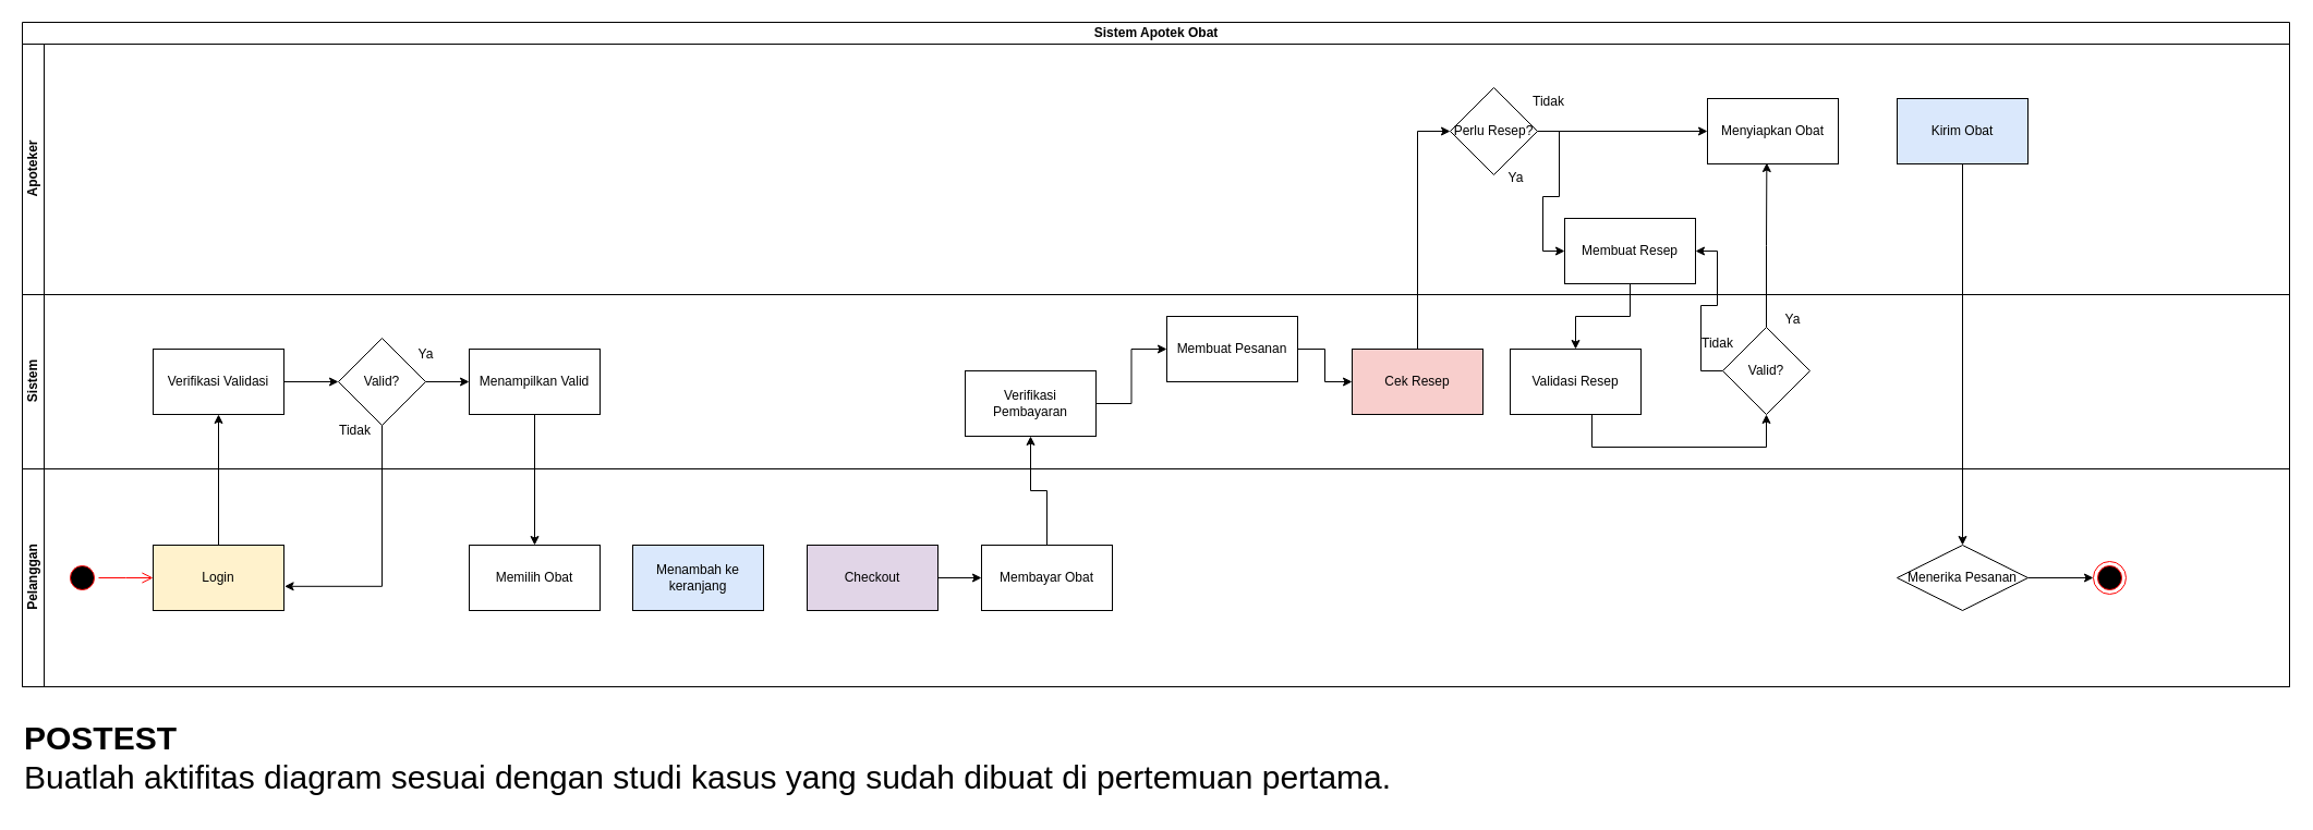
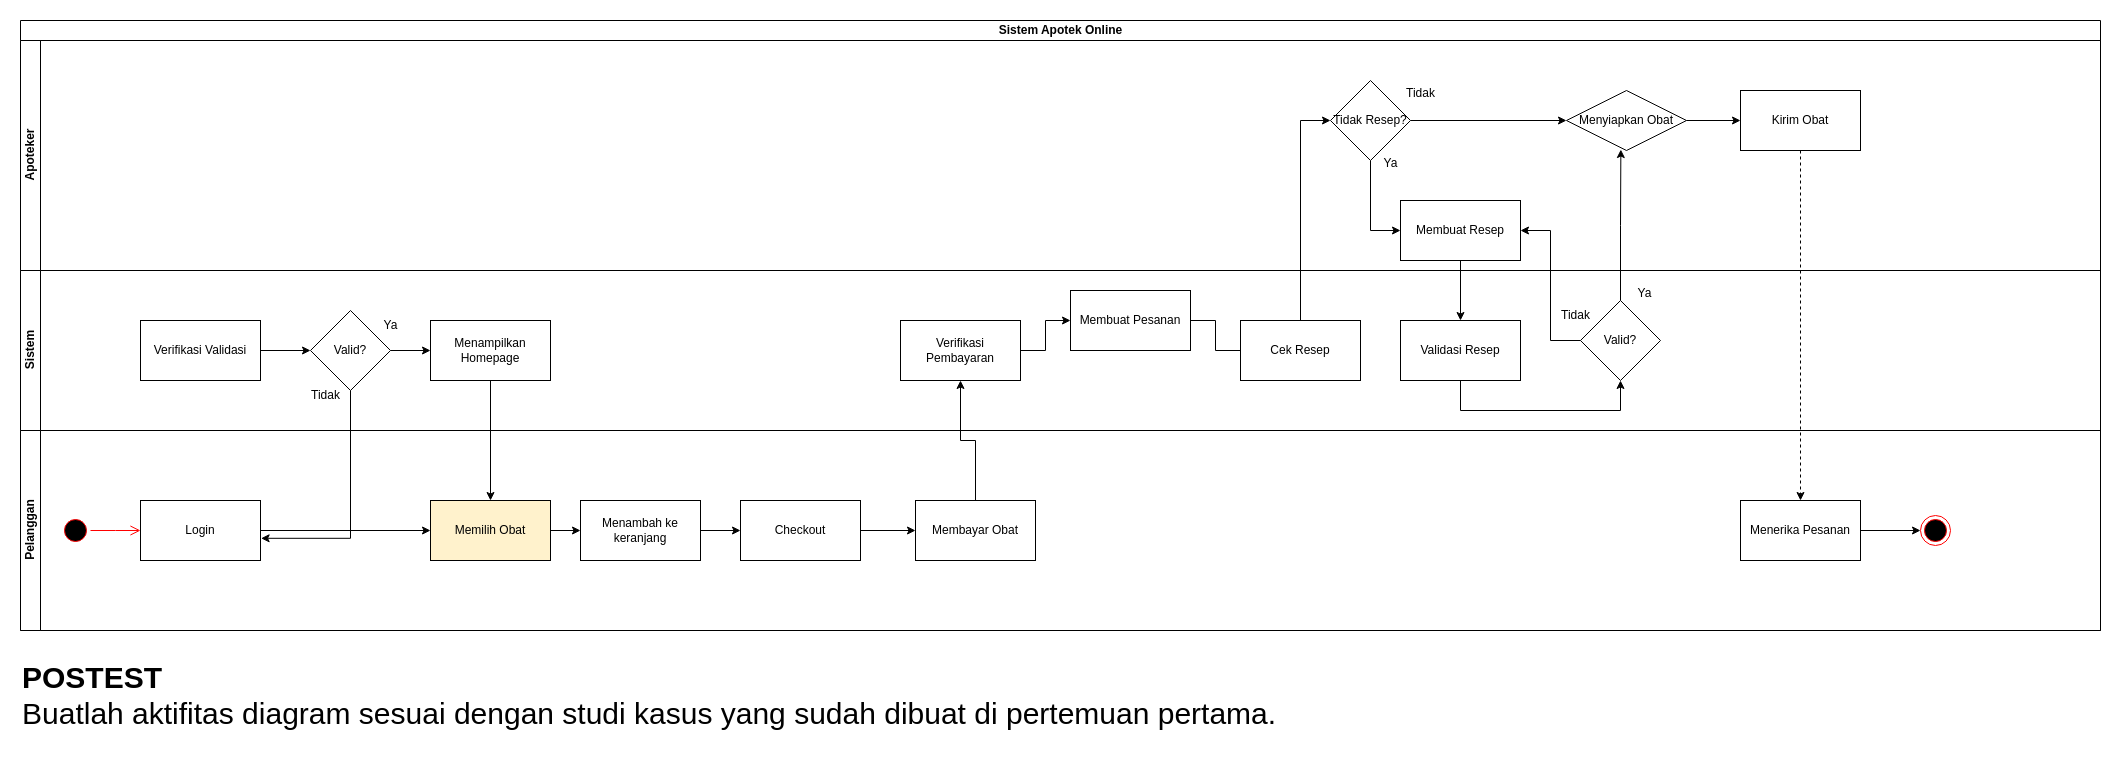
- <mxCell id="2" value="Sistem Apotek Obat" style="swimlane;childLayout=stackLayout;resizeParent=1;resizeParentMax=0;horizontal=1;startSize=20;horizontalStack=0;html=1;" vertex="1" parent="1"><mxGeometry x="20" y="20" width="2080" height="610" as="geometry" /></mxCell>
+ <mxCell id="2" value="Sistem Apotek Online" style="swimlane;childLayout=stackLayout;resizeParent=1;resizeParentMax=0;horizontal=1;startSize=20;horizontalStack=0;html=1;" vertex="1" parent="1"><mxGeometry x="20" y="20" width="2080" height="610" as="geometry" /></mxCell>
- <mxCell id="9" value="Perlu Resep?" style="rhombus;whiteSpace=wrap;html=1;" vertex="1" parent="3"><mxGeometry x="1310" y="40" width="80" height="80" as="geometry" /></mxCell>
+ <mxCell id="9" value="Tidak Resep?" style="rhombus;whiteSpace=wrap;html=1;" vertex="1" parent="3"><mxGeometry x="1310" y="40" width="80" height="80" as="geometry" /></mxCell>
- <mxCell id="5" value="Menyiapkan Obat" style="rounded=0;whiteSpace=wrap;html=1;" vertex="1" parent="3"><mxGeometry x="1546" y="50" width="120" height="60" as="geometry" /></mxCell>
+ <mxCell id="5" value="Menyiapkan Obat" style="rhombus;whiteSpace=wrap;html=1;" vertex="1" parent="3"><mxGeometry x="1546" y="50" width="120" height="60" as="geometry" /></mxCell>
+ <mxCell id="4" style="edgeStyle=orthogonalEdgeStyle;rounded=0;orthogonalLoop=1;jettySize=auto;html=1;entryX=0;entryY=0.5;entryDx=0;entryDy=0;" edge="1" parent="3" source="5" target="10"><mxGeometry relative="1" as="geometry" /></mxCell>
- <mxCell id="10" value="Kirim Obat" style="rounded=0;whiteSpace=wrap;html=1;fillColor=#dae8fc;" vertex="1" parent="3"><mxGeometry x="1720" y="50" width="120" height="60" as="geometry" /></mxCell>
+ <mxCell id="10" value="Kirim Obat" style="rounded=0;whiteSpace=wrap;html=1;" vertex="1" parent="3"><mxGeometry x="1720" y="50" width="120" height="60" as="geometry" /></mxCell>
- <mxCell id="6" value="Membuat Resep" style="rounded=0;whiteSpace=wrap;html=1;" vertex="1" parent="3"><mxGeometry x="1415" y="160" width="120" height="60" as="geometry" /></mxCell>
+ <mxCell id="6" value="Membuat Resep" style="rounded=0;whiteSpace=wrap;html=1;" vertex="1" parent="3"><mxGeometry x="1380" y="160" width="120" height="60" as="geometry" /></mxCell>
- <mxCell id="49" style="edgeStyle=orthogonalEdgeStyle;rounded=0;orthogonalLoop=1;jettySize=auto;html=1;" edge="1" parent="2" source="10" target="39"><mxGeometry relative="1" as="geometry" /></mxCell>
+ <mxCell id="49" style="edgeStyle=orthogonalEdgeStyle;rounded=0;orthogonalLoop=1;jettySize=auto;html=1;dashed=1;" edge="1" parent="2" source="10" target="39"><mxGeometry relative="1" as="geometry" /></mxCell>
- <mxCell id="21" value="Menampilkan Valid" style="rounded=0;whiteSpace=wrap;html=1;" vertex="1" parent="11"><mxGeometry x="410" y="50" width="120" height="60" as="geometry" /></mxCell>
+ <mxCell id="21" value="Menampilkan Homepage" style="rounded=0;whiteSpace=wrap;html=1;" vertex="1" parent="11"><mxGeometry x="410" y="50" width="120" height="60" as="geometry" /></mxCell>
- <mxCell id="14" style="edgeStyle=orthogonalEdgeStyle;rounded=0;orthogonalLoop=1;jettySize=auto;html=1;entryX=0;entryY=0.5;entryDx=0;entryDy=0;" edge="1" parent="11" source="15" target="16"><mxGeometry relative="1" as="geometry" /></mxCell>
+ <mxCell id="14" style="edgeStyle=orthogonalEdgeStyle;rounded=0;orthogonalLoop=1;jettySize=auto;html=1;entryX=0;entryY=0.5;entryDx=0;entryDy=0;endArrow=none;" edge="1" parent="11" source="15" target="16"><mxGeometry relative="1" as="geometry" /></mxCell>
- <mxCell id="16" value="Cek Resep" style="rounded=0;whiteSpace=wrap;html=1;fillColor=#f8cecc;" vertex="1" parent="11"><mxGeometry x="1220" y="50" width="120" height="60" as="geometry" /></mxCell>
+ <mxCell id="16" value="Cek Resep" style="rounded=0;whiteSpace=wrap;html=1;" vertex="1" parent="11"><mxGeometry x="1220" y="50" width="120" height="60" as="geometry" /></mxCell>
- <mxCell id="25" value="Validasi Resep" style="rounded=0;whiteSpace=wrap;html=1;" vertex="1" parent="11"><mxGeometry x="1365" y="50" width="120" height="60" as="geometry" /></mxCell>
+ <mxCell id="25" value="Validasi Resep" style="rounded=0;whiteSpace=wrap;html=1;" vertex="1" parent="11"><mxGeometry x="1380" y="50" width="120" height="60" as="geometry" /></mxCell>
- <mxCell id="13" value="Verifikasi Pembayaran" style="rounded=0;whiteSpace=wrap;html=1;" vertex="1" parent="11"><mxGeometry x="865" y="70" width="120" height="60" as="geometry" /></mxCell>
+ <mxCell id="13" value="Verifikasi Pembayaran" style="rounded=0;whiteSpace=wrap;html=1;" vertex="1" parent="11"><mxGeometry x="880" y="50" width="120" height="60" as="geometry" /></mxCell>
- <mxCell id="41" style="edgeStyle=orthogonalEdgeStyle;rounded=0;orthogonalLoop=1;jettySize=auto;html=1;entryX=0.5;entryY=1;entryDx=0;entryDy=0;" edge="1" parent="2" source="30" target="17"><mxGeometry relative="1" as="geometry" /></mxCell>
+ <mxCell id="41" style="edgeStyle=orthogonalEdgeStyle;rounded=0;orthogonalLoop=1;jettySize=auto;html=1;" edge="1" parent="2" source="30" target="32"><mxGeometry relative="1" as="geometry" /></mxCell>
- <mxCell id="30" value="Login" style="rounded=0;whiteSpace=wrap;html=1;fillColor=#fff2cc;" vertex="1" parent="28"><mxGeometry x="120" y="70" width="120" height="60" as="geometry" /></mxCell>
+ <mxCell id="30" value="Login" style="rounded=0;whiteSpace=wrap;html=1;" vertex="1" parent="28"><mxGeometry x="120" y="70" width="120" height="60" as="geometry" /></mxCell>
- <mxCell id="32" value="Memilih Obat" style="rounded=0;whiteSpace=wrap;html=1;" vertex="1" parent="28"><mxGeometry x="410" y="70" width="120" height="60" as="geometry" /></mxCell>
+ <mxCell id="32" value="Memilih Obat" style="rounded=0;whiteSpace=wrap;html=1;fillColor=#fff2cc;" vertex="1" parent="28"><mxGeometry x="410" y="70" width="120" height="60" as="geometry" /></mxCell>
+ <mxCell id="31" style="edgeStyle=orthogonalEdgeStyle;rounded=0;orthogonalLoop=1;jettySize=auto;html=1;" edge="1" parent="28" source="32" target="34"><mxGeometry relative="1" as="geometry" /></mxCell>
- <mxCell id="34" value="Menambah ke keranjang" style="rounded=0;whiteSpace=wrap;html=1;fillColor=#dae8fc;" vertex="1" parent="28"><mxGeometry x="560" y="70" width="120" height="60" as="geometry" /></mxCell>
+ <mxCell id="34" value="Menambah ke keranjang" style="rounded=0;whiteSpace=wrap;html=1;" vertex="1" parent="28"><mxGeometry x="560" y="70" width="120" height="60" as="geometry" /></mxCell>
+ <mxCell id="33" style="edgeStyle=orthogonalEdgeStyle;rounded=0;orthogonalLoop=1;jettySize=auto;html=1;entryX=0;entryY=0.5;entryDx=0;entryDy=0;" edge="1" parent="28" source="34" target="36"><mxGeometry relative="1" as="geometry" /></mxCell>
- <mxCell id="36" value="Checkout" style="rounded=0;whiteSpace=wrap;html=1;fillColor=#e1d5e7;" vertex="1" parent="28"><mxGeometry x="720" y="70" width="120" height="60" as="geometry" /></mxCell>
+ <mxCell id="36" value="Checkout" style="rounded=0;whiteSpace=wrap;html=1;" vertex="1" parent="28"><mxGeometry x="720" y="70" width="120" height="60" as="geometry" /></mxCell>
- <mxCell id="37" value="Membayar Obat" style="rounded=0;whiteSpace=wrap;html=1;" vertex="1" parent="28"><mxGeometry x="880" y="70" width="120" height="60" as="geometry" /></mxCell>
+ <mxCell id="37" value="Membayar Obat" style="rounded=0;whiteSpace=wrap;html=1;" vertex="1" parent="28"><mxGeometry x="895" y="70" width="120" height="60" as="geometry" /></mxCell>
- <mxCell id="39" value="Menerika Pesanan" style="rhombus;whiteSpace=wrap;html=1;" vertex="1" parent="28"><mxGeometry x="1720" y="70" width="120" height="60" as="geometry" /></mxCell>
+ <mxCell id="39" value="Menerika Pesanan" style="rounded=0;whiteSpace=wrap;html=1;" vertex="1" parent="28"><mxGeometry x="1720" y="70" width="120" height="60" as="geometry" /></mxCell>
